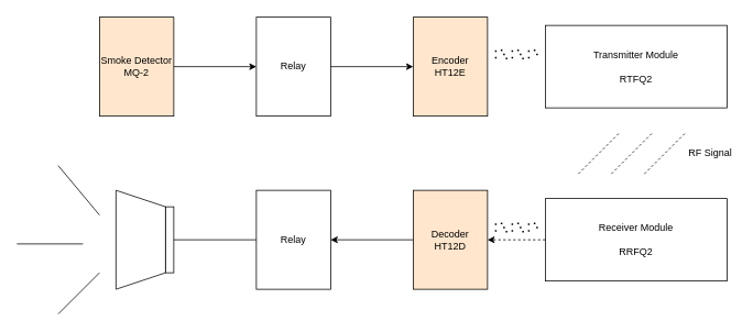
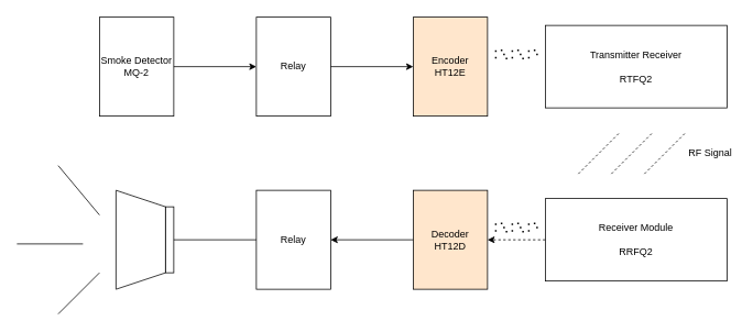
- <mxCell id="2" value="Smoke Detector&lt;div&gt;MQ-2&lt;/div&gt;" style="rounded=0;whiteSpace=wrap;html=1;fillColor=#ffe6cc;" vertex="1" parent="1"><mxGeometry x="120" y="20" width="90" height="120" as="geometry" /></mxCell>
+ <mxCell id="2" value="Smoke Detector&lt;div&gt;MQ-2&lt;/div&gt;" style="rounded=0;whiteSpace=wrap;html=1;" vertex="1" parent="1"><mxGeometry x="120" y="20" width="90" height="120" as="geometry" /></mxCell>
- <mxCell id="7" value="Transmitter Module&lt;div&gt;&lt;br&gt;&lt;/div&gt;&lt;div&gt;RTFQ2&lt;/div&gt;" style="rounded=0;whiteSpace=wrap;html=1;" vertex="1" parent="1"><mxGeometry x="660" y="30" width="220" height="100" as="geometry" /></mxCell>
+ <mxCell id="7" value="Transmitter Receiver&lt;div&gt;&lt;br&gt;&lt;/div&gt;&lt;div&gt;RTFQ2&lt;/div&gt;" style="rounded=0;whiteSpace=wrap;html=1;" vertex="1" parent="1"><mxGeometry x="660" y="30" width="220" height="100" as="geometry" /></mxCell>
